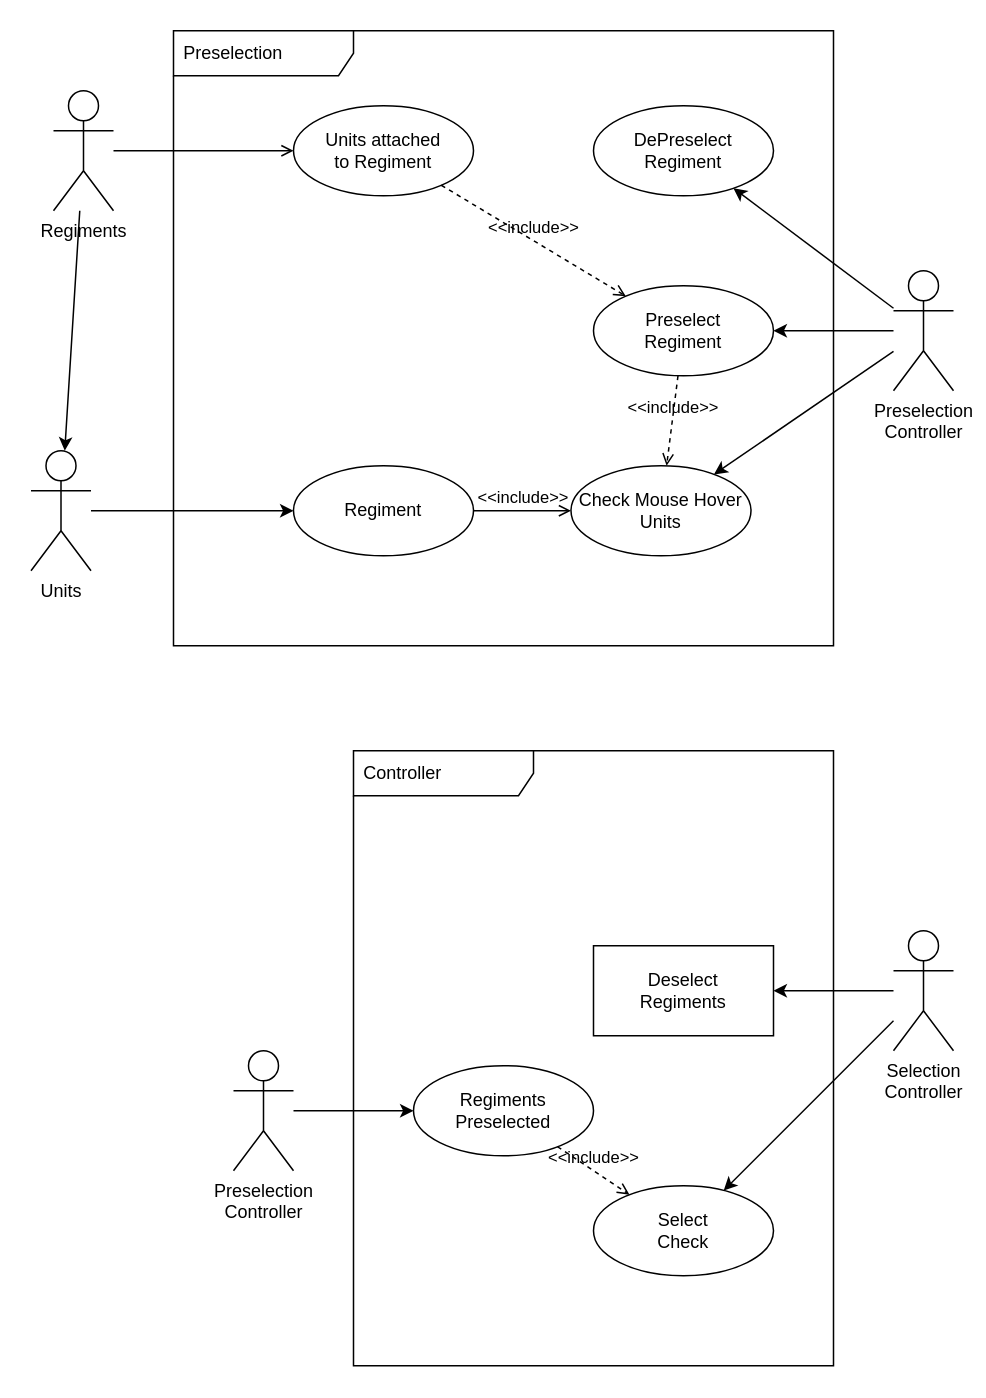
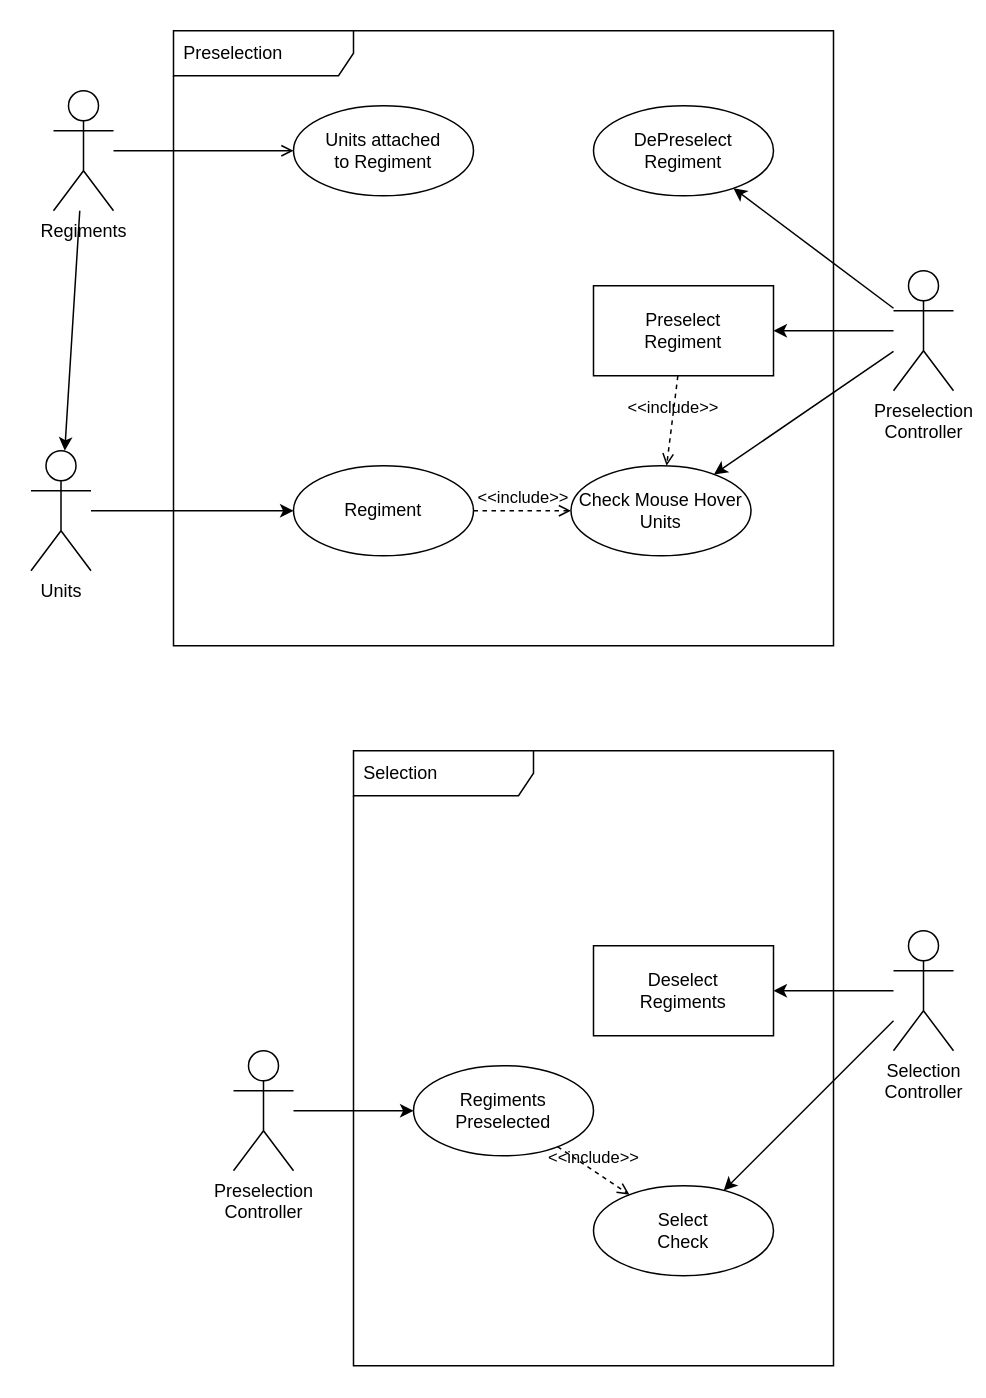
- <mxCell id="18" value="&amp;lt;&amp;lt;include&amp;gt;&amp;gt;" style="html=1;verticalAlign=bottom;labelBackgroundColor=none;endArrow=open;endFill=0;dashed=1;" edge="1" parent="2" source="7" target="17"><mxGeometry width="160" relative="1" as="geometry"><mxPoint x="655" y="230" as="sourcePoint" /><mxPoint x="815" y="230" as="targetPoint" /></mxGeometry></mxCell>
- <mxCell id="17" value="Preselect&lt;br&gt;Regiment" style="ellipse;whiteSpace=wrap;html=1;verticalAlign=middle;" vertex="1" parent="2"><mxGeometry x="395" y="190" width="120" height="60" as="geometry" /></mxCell>
+ <mxCell id="17" value="Preselect&lt;br&gt;Regiment" style="whiteSpace=wrap;html=1;verticalAlign=middle;rounded=0;" vertex="1" parent="2"><mxGeometry x="395" y="190" width="120" height="60" as="geometry" /></mxCell>
- <mxCell id="16" value="&amp;lt;&amp;lt;include&amp;gt;&amp;gt;" style="html=1;verticalAlign=bottom;labelBackgroundColor=none;endArrow=open;endFill=0;dashed=0;" edge="1" parent="2" source="10" target="15"><mxGeometry width="160" relative="1" as="geometry"><mxPoint x="255" y="480" as="sourcePoint" /><mxPoint x="415" y="480" as="targetPoint" /></mxGeometry></mxCell>
+ <mxCell id="16" value="&amp;lt;&amp;lt;include&amp;gt;&amp;gt;" style="html=1;verticalAlign=bottom;labelBackgroundColor=none;endArrow=open;endFill=0;dashed=1;" edge="1" parent="2" source="10" target="15"><mxGeometry width="160" relative="1" as="geometry"><mxPoint x="255" y="480" as="sourcePoint" /><mxPoint x="415" y="480" as="targetPoint" /></mxGeometry></mxCell>
- <mxCell id="20" value="Controller" style="shape=umlFrame;whiteSpace=wrap;html=1;width=120;height=30;boundedLbl=1;verticalAlign=middle;align=left;spacingLeft=5;" vertex="1" parent="2"><mxGeometry x="235" y="500" width="320" height="410" as="geometry" /></mxCell>
+ <mxCell id="20" value="Selection" style="shape=umlFrame;whiteSpace=wrap;html=1;width=120;height=30;boundedLbl=1;verticalAlign=middle;align=left;spacingLeft=5;" vertex="1" parent="2"><mxGeometry x="235" y="500" width="320" height="410" as="geometry" /></mxCell>
